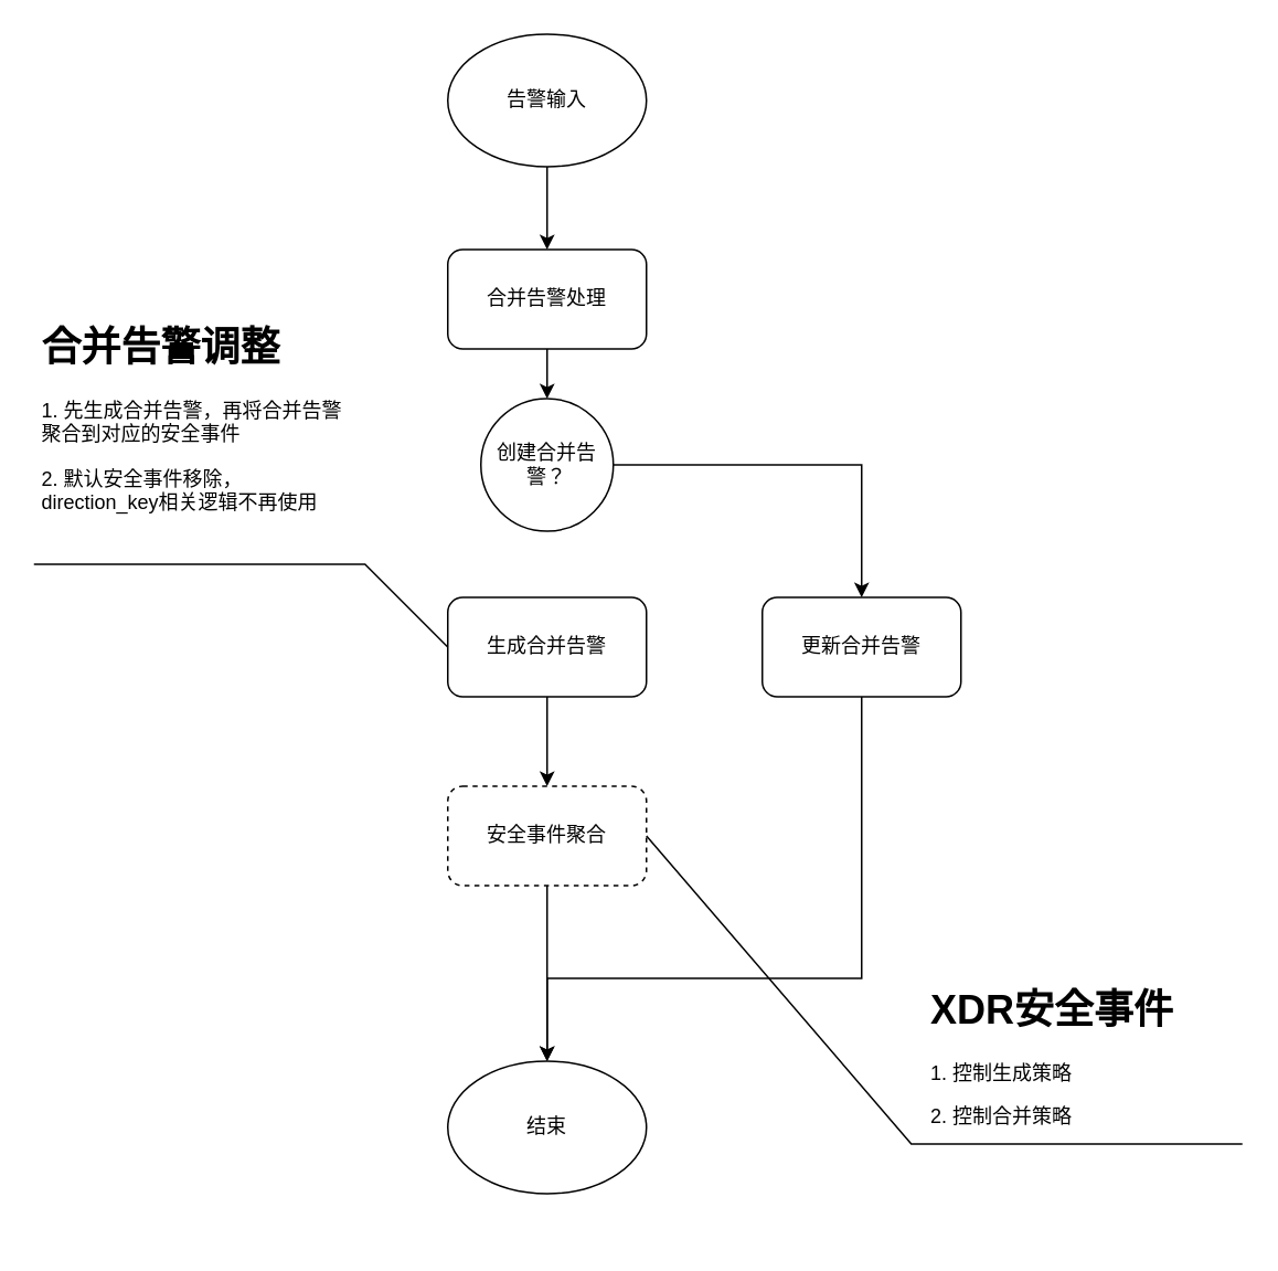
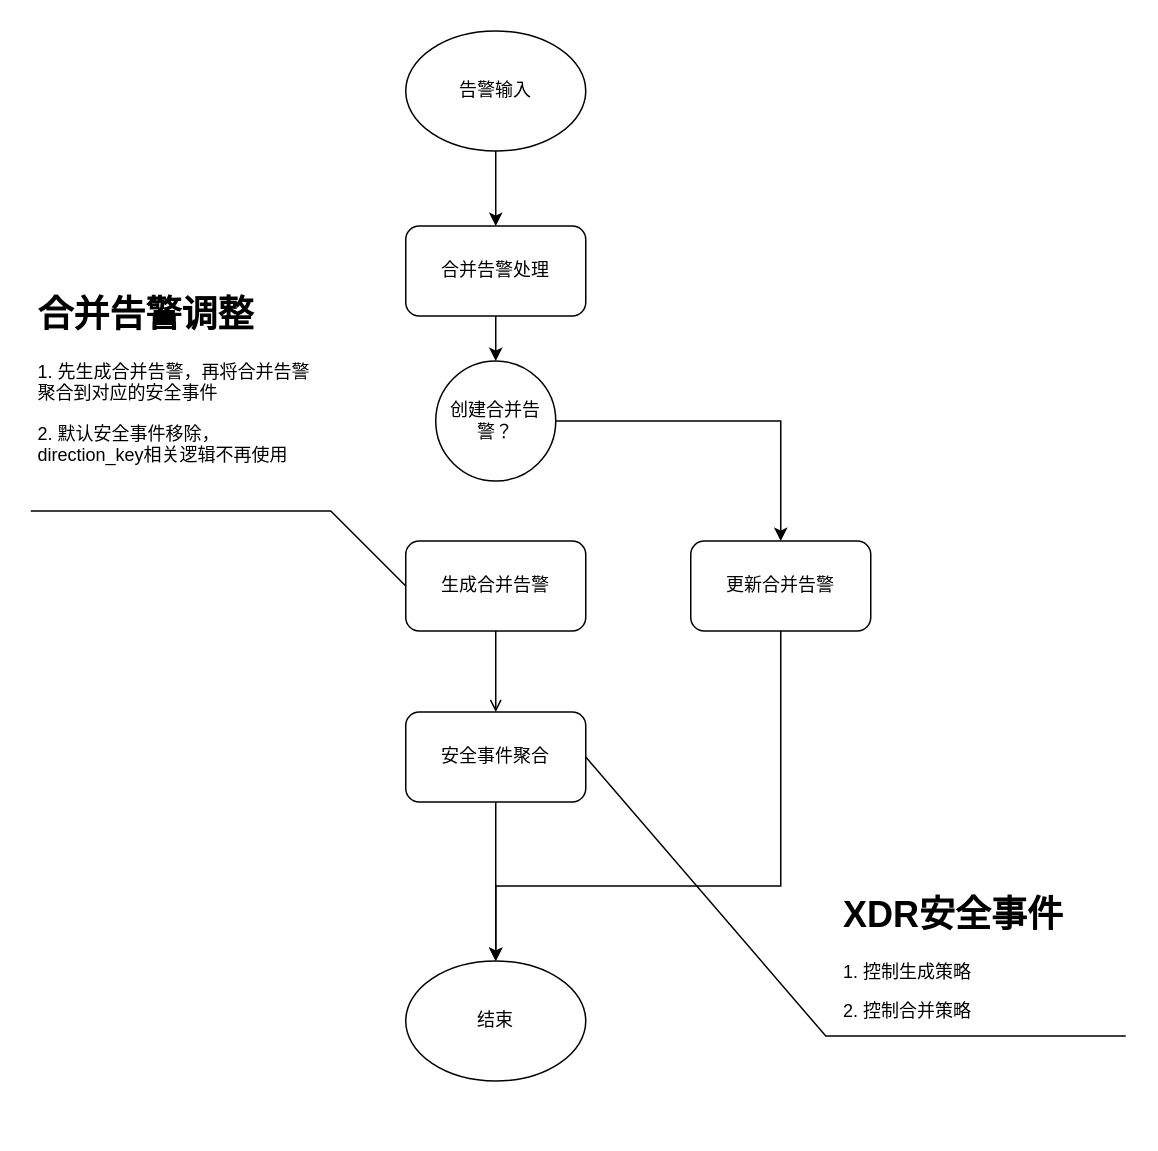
- <mxCell id="8" value="" style="edgeStyle=orthogonalEdgeStyle;rounded=0;orthogonalLoop=1;jettySize=auto;html=1;" edge="1" parent="1" source="9" target="14"><mxGeometry relative="1" as="geometry" /></mxCell>
+ <mxCell id="8" value="" style="edgeStyle=orthogonalEdgeStyle;rounded=0;orthogonalLoop=1;jettySize=auto;html=1;endArrow=open;" edge="1" parent="1" source="9" target="14"><mxGeometry relative="1" as="geometry" /></mxCell>
- <mxCell id="14" value="安全事件聚合" style="rounded=1;whiteSpace=wrap;html=1;dashed=1;" vertex="1" parent="1"><mxGeometry x="270" y="474" width="120" height="60" as="geometry" /></mxCell>
+ <mxCell id="14" value="安全事件聚合" style="rounded=1;whiteSpace=wrap;html=1;" vertex="1" parent="1"><mxGeometry x="270" y="474" width="120" height="60" as="geometry" /></mxCell>
